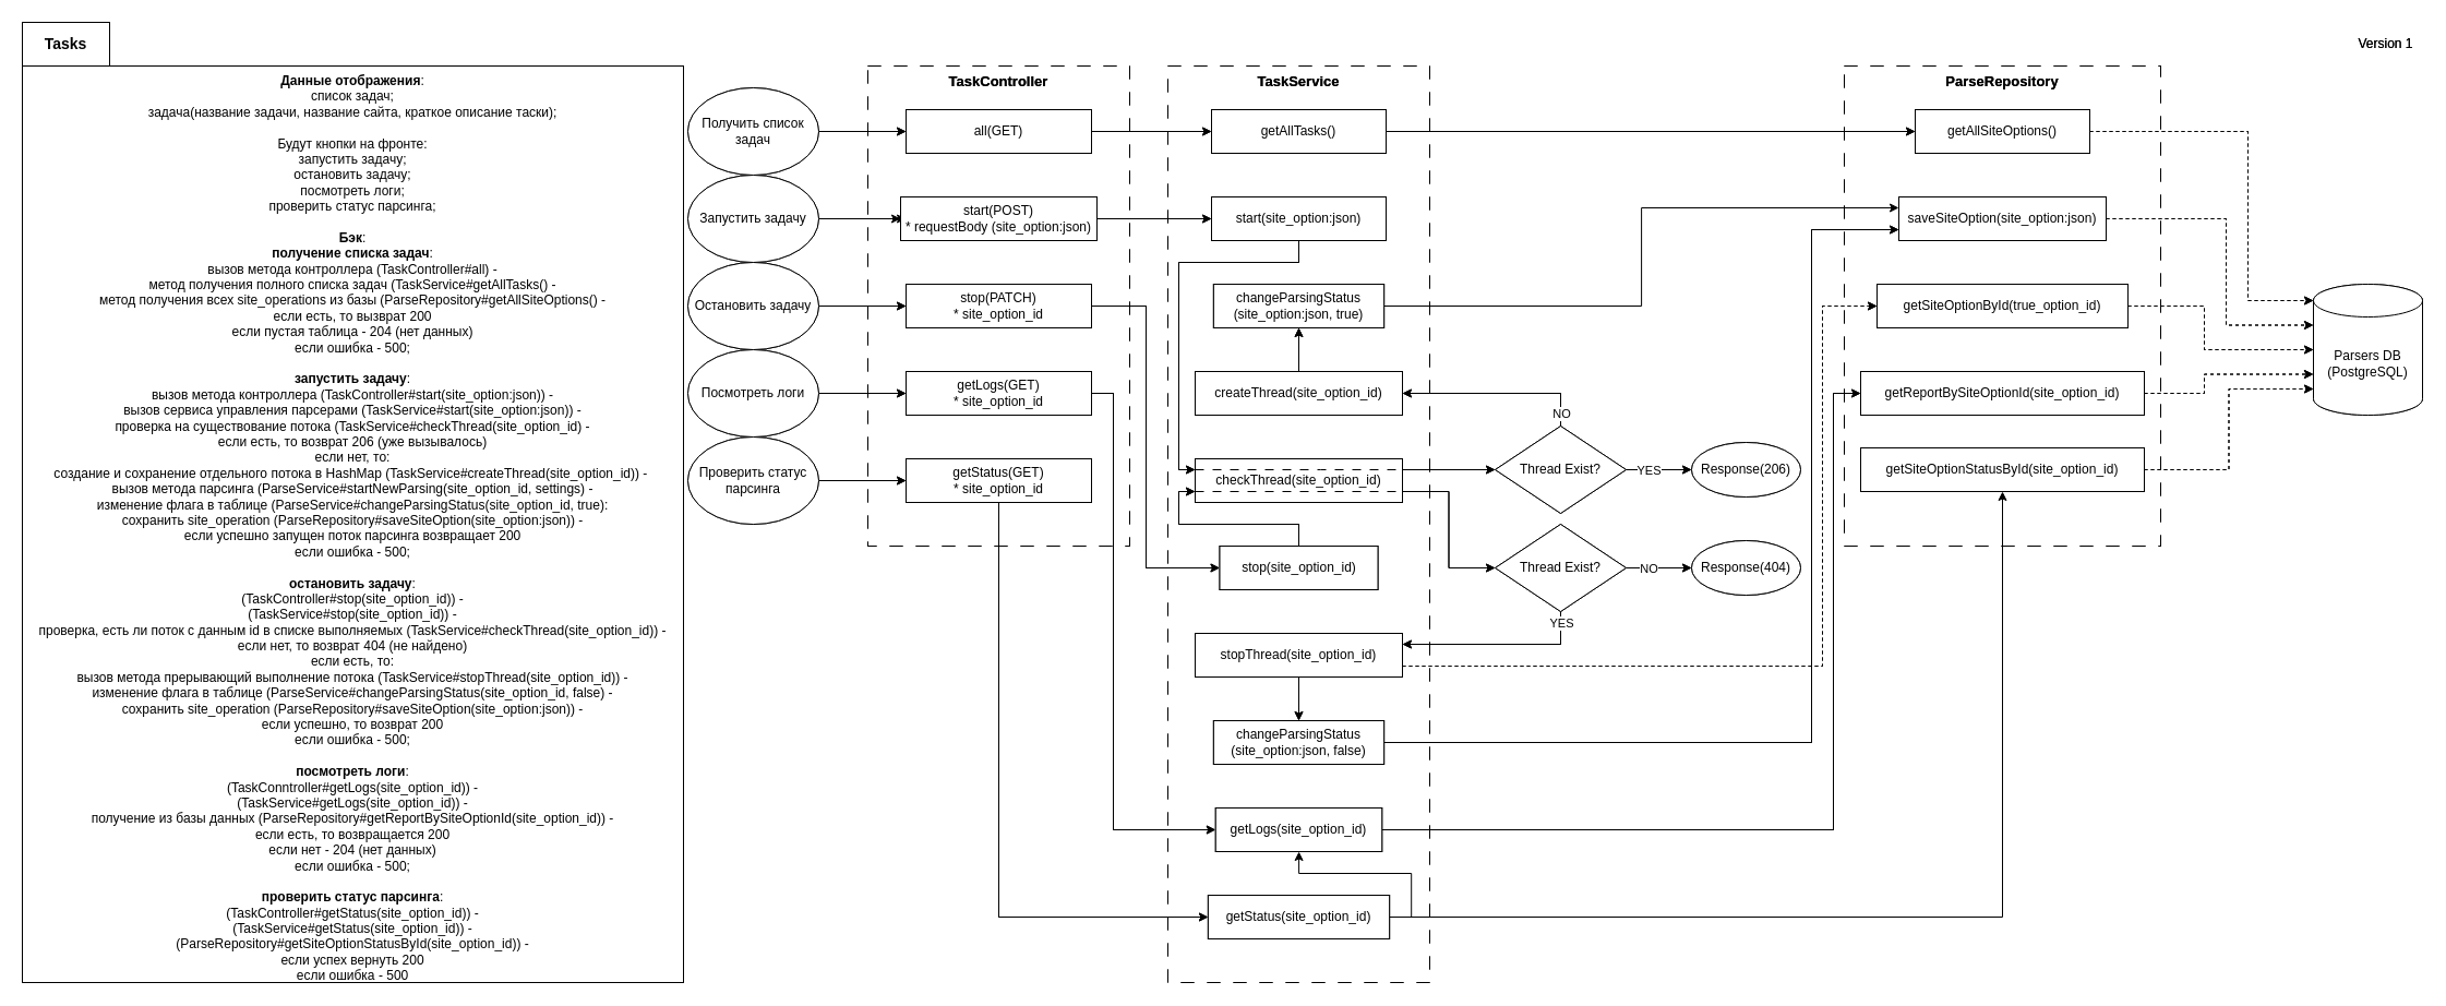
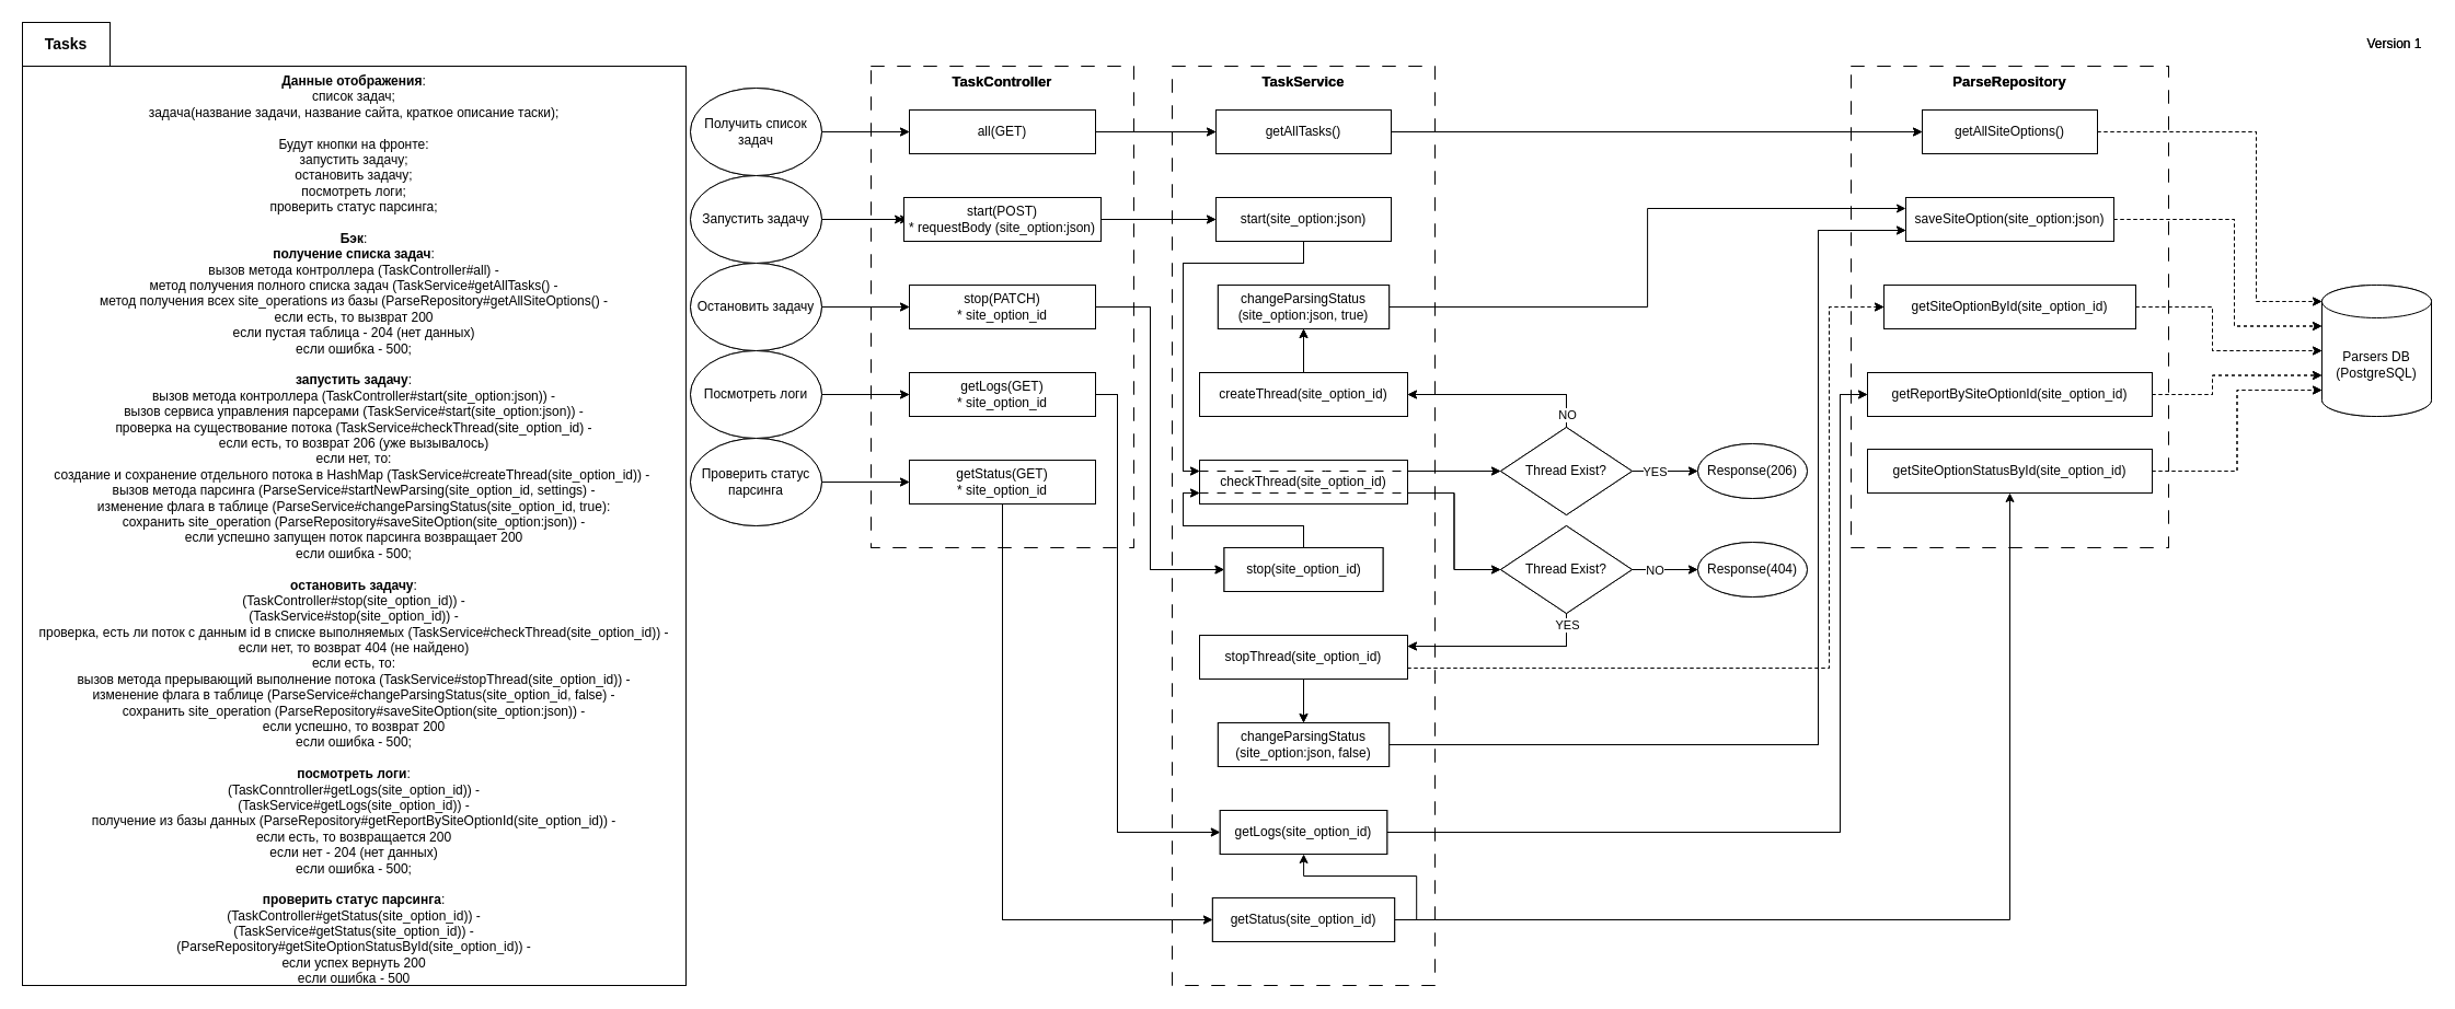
- <mxCell id="121" value="getSiteOptionById(true_option_id)" style="rounded=0;whiteSpace=wrap;html=1;" vertex="1" parent="1"><mxGeometry x="1720" y="260" width="230" height="40" as="geometry" /></mxCell>
+ <mxCell id="121" value="getSiteOptionById(site_option_id)" style="rounded=0;whiteSpace=wrap;html=1;" vertex="1" parent="1"><mxGeometry x="1720" y="260" width="230" height="40" as="geometry" /></mxCell>
